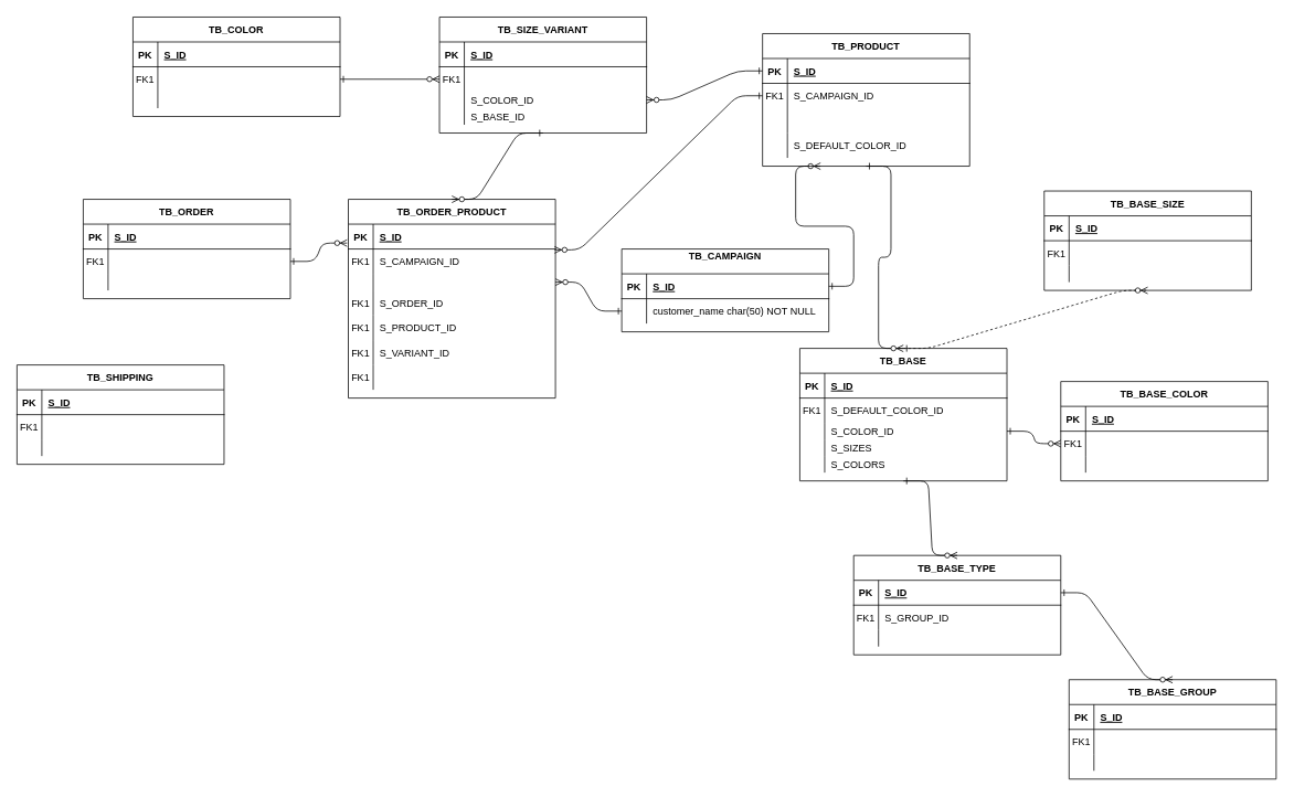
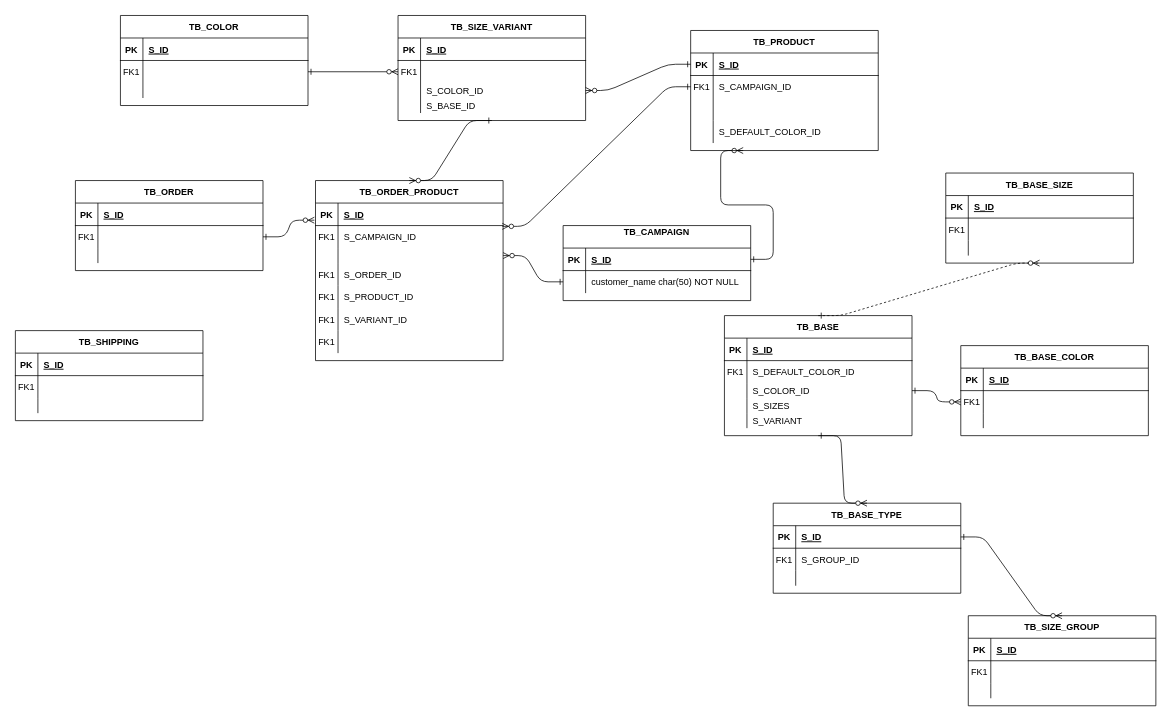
- <mxCell id="63" value="" style="edgeStyle=entityRelationEdgeStyle;endArrow=ERzeroToMany;startArrow=ERone;endFill=1;startFill=0;entryX=0.5;entryY=0;entryDx=0;entryDy=0;exitX=0.5;exitY=1;exitDx=0;exitDy=0;" edge="1" parent="1" source="3" target="46"><mxGeometry width="100" height="100" relative="1" as="geometry"><mxPoint x="670" y="230" as="sourcePoint" /><mxPoint x="960" y="475" as="targetPoint" /></mxGeometry></mxCell>
- <mxCell id="61" value="S_COLORS" style="shape=partialRectangle;overflow=hidden;connectable=0;fillColor=none;top=0;left=0;bottom=0;right=0;align=left;spacingLeft=6;" vertex="1" parent="59"><mxGeometry x="30" width="220" height="20" as="geometry" /></mxCell>
+ <mxCell id="61" value="S_VARIANT" style="shape=partialRectangle;overflow=hidden;connectable=0;fillColor=none;top=0;left=0;bottom=0;right=0;align=left;spacingLeft=6;" vertex="1" parent="59"><mxGeometry x="30" width="220" height="20" as="geometry" /></mxCell>
- <mxCell id="97" value="TB_BASE_GROUP" style="shape=table;startSize=30;container=1;collapsible=1;childLayout=tableLayout;fixedRows=1;rowLines=0;fontStyle=1;align=center;resizeLast=1;" vertex="1" parent="1"><mxGeometry x="1290" y="820" width="250" height="120" as="geometry" /></mxCell>
+ <mxCell id="97" value="TB_SIZE_GROUP" style="shape=table;startSize=30;container=1;collapsible=1;childLayout=tableLayout;fixedRows=1;rowLines=0;fontStyle=1;align=center;resizeLast=1;" vertex="1" parent="1"><mxGeometry x="1290" y="820" width="250" height="120" as="geometry" /></mxCell>
